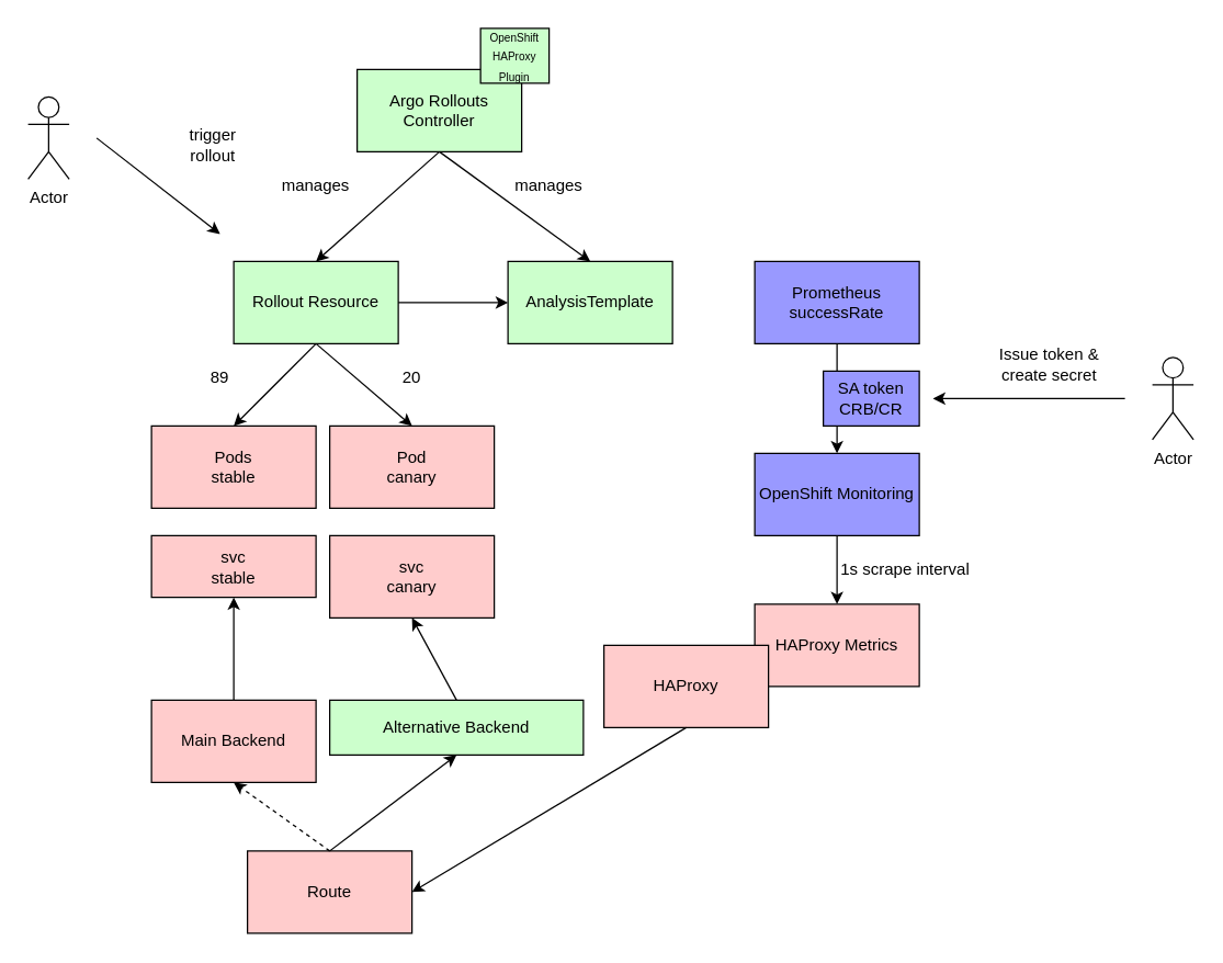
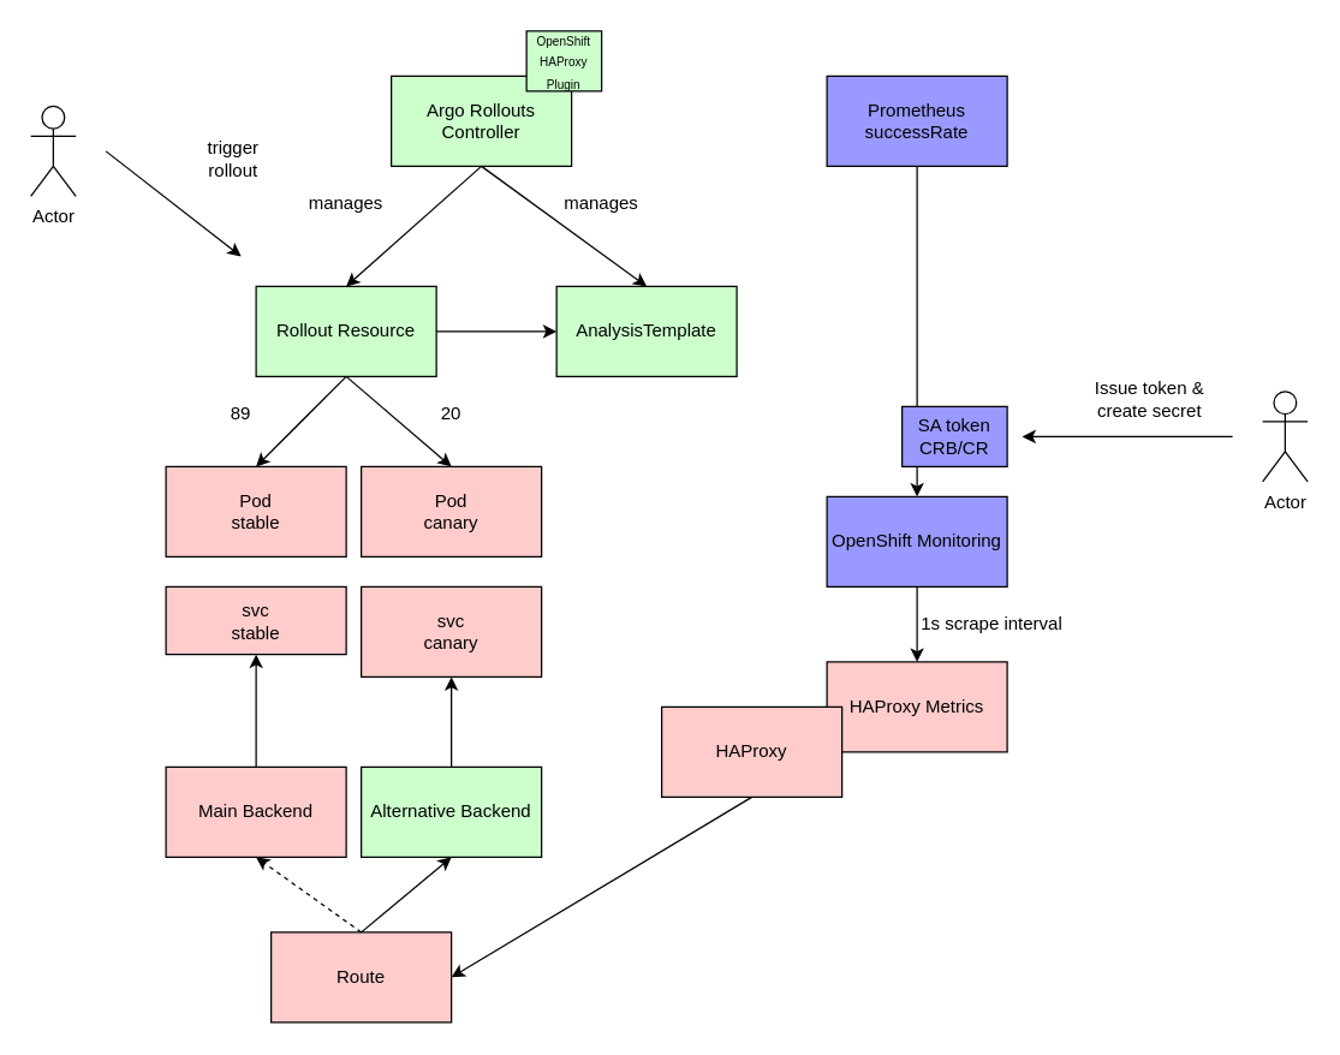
- <mxCell id="5" value="Prometheus successRate" style="rounded=0;whiteSpace=wrap;html=1;fillColor=#9999FF;" parent="1" vertex="1"><mxGeometry x="550" y="190" width="120" height="60" as="geometry" /></mxCell>
+ <mxCell id="5" value="Prometheus successRate" style="rounded=0;whiteSpace=wrap;html=1;fillColor=#9999FF;" parent="1" vertex="1"><mxGeometry x="550" y="50" width="120" height="60" as="geometry" /></mxCell>
- <mxCell id="10" value="&lt;div&gt;Pods&lt;/div&gt;&lt;div&gt;stable&lt;br&gt;&lt;/div&gt;" style="rounded=0;whiteSpace=wrap;html=1;fillColor=#FFCCCC;" parent="1" vertex="1"><mxGeometry x="110" y="310" width="120" height="60" as="geometry" /></mxCell>
+ <mxCell id="10" value="&lt;div&gt;Pod&lt;/div&gt;&lt;div&gt;stable&lt;br&gt;&lt;/div&gt;" style="rounded=0;whiteSpace=wrap;html=1;fillColor=#FFCCCC;" parent="1" vertex="1"><mxGeometry x="110" y="310" width="120" height="60" as="geometry" /></mxCell>
- <mxCell id="17" value="Alternative Backend" style="rounded=0;whiteSpace=wrap;html=1;fillColor=#CCFFCC;" parent="1" vertex="1"><mxGeometry x="240" y="510" width="185" height="40" as="geometry" /></mxCell>
+ <mxCell id="17" value="Alternative Backend" style="rounded=0;whiteSpace=wrap;html=1;fillColor=#CCFFCC;" parent="1" vertex="1"><mxGeometry x="240" y="510" width="120" height="60" as="geometry" /></mxCell>
